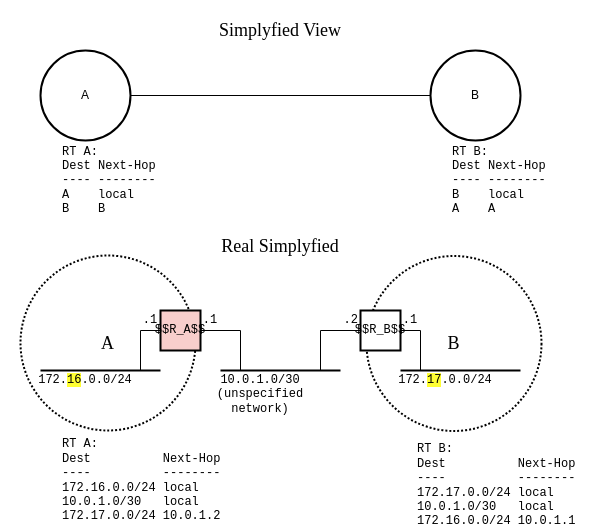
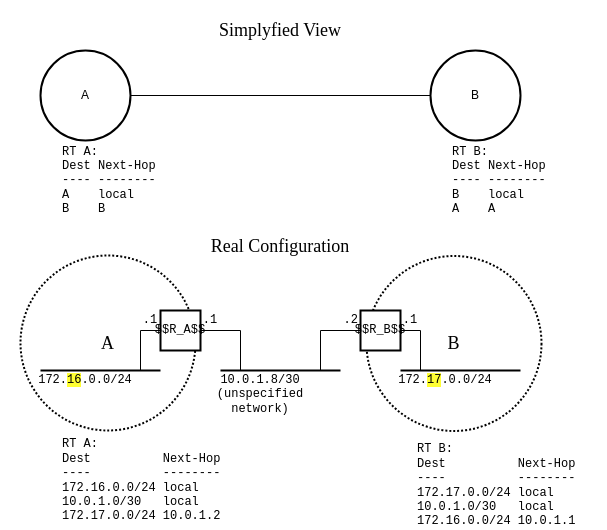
- <mxCell id="24" value="Real Simplyfied" style="text;html=1;strokeColor=none;fillColor=none;align=center;verticalAlign=middle;whiteSpace=wrap;rounded=0;fontFamily=Verdana;fontSize=18;" vertex="1" parent="1"><mxGeometry x="180" y="235.5" width="200" height="20" as="geometry" /></mxCell>
+ <mxCell id="24" value="Real Configuration" style="text;html=1;strokeColor=none;fillColor=none;align=center;verticalAlign=middle;whiteSpace=wrap;rounded=0;fontFamily=Verdana;fontSize=18;" vertex="1" parent="1"><mxGeometry x="180" y="235.5" width="200" height="20" as="geometry" /></mxCell>
- <mxCell id="9" value="$$R_A$$" style="whiteSpace=wrap;html=1;aspect=fixed;fontFamily=Courier New;align=center;strokeWidth=2;fillColor=#f8cecc;" vertex="1" parent="1"><mxGeometry x="160" y="310" width="40" height="40" as="geometry" /></mxCell>
+ <mxCell id="9" value="$$R_A$$" style="whiteSpace=wrap;html=1;aspect=fixed;fontFamily=Courier New;align=center;strokeWidth=2;" vertex="1" parent="1"><mxGeometry x="160" y="310" width="40" height="40" as="geometry" /></mxCell>
- <mxCell id="20" value="10.0.1.0/30&lt;br&gt;(unspecified network)" style="text;html=1;strokeColor=none;fillColor=none;align=center;verticalAlign=middle;whiteSpace=wrap;rounded=0;fontFamily=Courier New;" vertex="1" parent="1"><mxGeometry x="240" y="384" width="40" height="20" as="geometry" /></mxCell>
+ <mxCell id="20" value="10.0.1.8/30&lt;br&gt;(unspecified network)" style="text;html=1;strokeColor=none;fillColor=none;align=center;verticalAlign=middle;whiteSpace=wrap;rounded=0;fontFamily=Courier New;" vertex="1" parent="1"><mxGeometry x="240" y="384" width="40" height="20" as="geometry" /></mxCell>
